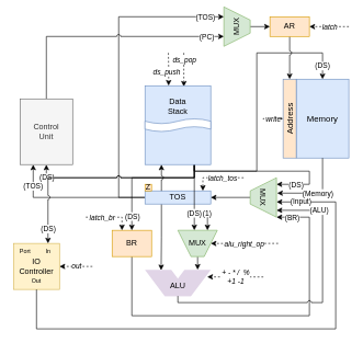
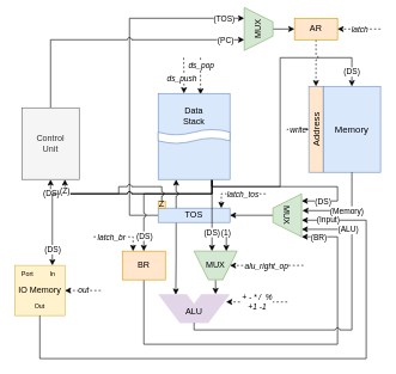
- <mxCell id="37" style="edgeStyle=orthogonalEdgeStyle;rounded=0;orthogonalLoop=1;jettySize=auto;html=1;exitX=0.5;exitY=1;exitDx=0;exitDy=0;entryX=1;entryY=0.5;entryDx=0;entryDy=0;jumpStyle=arc;" edge="1" parent="1" source="38" target="43"><mxGeometry relative="1" as="geometry" /></mxCell>
+ <mxCell id="37" style="edgeStyle=orthogonalEdgeStyle;rounded=0;orthogonalLoop=1;jettySize=auto;html=1;exitX=0.5;exitY=1;exitDx=0;exitDy=0;entryX=1;entryY=0.5;entryDx=0;entryDy=0;jumpStyle=arc;dashed=1;" edge="1" parent="1" source="38" target="43"><mxGeometry relative="1" as="geometry" /></mxCell>
+ <mxCell id="77" style="edgeStyle=orthogonalEdgeStyle;rounded=0;orthogonalLoop=1;jettySize=auto;html=1;exitX=0.5;exitY=0;exitDx=0;exitDy=0;entryX=0.75;entryY=1;entryDx=0;entryDy=0;jumpStyle=arc;" edge="1" parent="1" source="79" target="76"><mxGeometry relative="1" as="geometry" /></mxCell>
+ <mxCell id="78" value="(Z)" style="edgeLabel;html=1;align=center;verticalAlign=middle;resizable=0;points=[];" vertex="1" connectable="0" parent="77"><mxGeometry x="0.828" y="1" relative="1" as="geometry"><mxPoint as="offset" /></mxGeometry></mxCell>
- <mxCell id="6" style="edgeStyle=orthogonalEdgeStyle;rounded=0;orthogonalLoop=1;jettySize=auto;html=1;exitX=0;exitY=0.5;exitDx=0;exitDy=0;entryX=0.25;entryY=1;entryDx=0;entryDy=0;" edge="1" parent="1" source="28" target="76"><mxGeometry relative="1" as="geometry"><mxPoint x="20" y="330" as="targetPoint" /></mxGeometry></mxCell>
- <mxCell id="7" value="(TOS)" style="edgeLabel;html=1;align=center;verticalAlign=middle;resizable=0;points=[];" vertex="1" connectable="0" parent="6"><mxGeometry x="0.7" relative="1" as="geometry"><mxPoint as="offset" /></mxGeometry></mxCell>
- <mxCell id="55" value="IO Controller" style="rounded=0;whiteSpace=wrap;html=1;fillColor=#fff2cc;strokeColor=#d6b656;points=[[0,0,0,0,0],[0,0.25,0,0,0],[0,0.5,0,0,0],[0,0.75,0,0,0],[0,1,0,0,0],[0.25,0,0,0,0],[0.25,1,0,0,0],[0.5,0,0,0,0],[0.5,1,0,0,0],[0.75,0,0,0,0],[0.75,1,0,0,0],[1,0,0,0,0],[1,0.25,0,0,0],[1,0.5,0,0,0],[1,0.75,0,0,0],[1,1,0,0,0]];" vertex="1" parent="54"><mxGeometry width="70" height="70.05" as="geometry" /></mxCell>
+ <mxCell id="55" value="IO Memory" style="rounded=0;whiteSpace=wrap;html=1;fillColor=#fff2cc;strokeColor=#d6b656;points=[[0,0,0,0,0],[0,0.25,0,0,0],[0,0.5,0,0,0],[0,0.75,0,0,0],[0,1,0,0,0],[0.25,0,0,0,0],[0.25,1,0,0,0],[0.5,0,0,0,0],[0.5,1,0,0,0],[0.75,0,0,0,0],[0.75,1,0,0,0],[1,0,0,0,0],[1,0.25,0,0,0],[1,0.5,0,0,0],[1,0.75,0,0,0],[1,1,0,0,0]];" vertex="1" parent="54"><mxGeometry width="70" height="70.05" as="geometry" /></mxCell>
